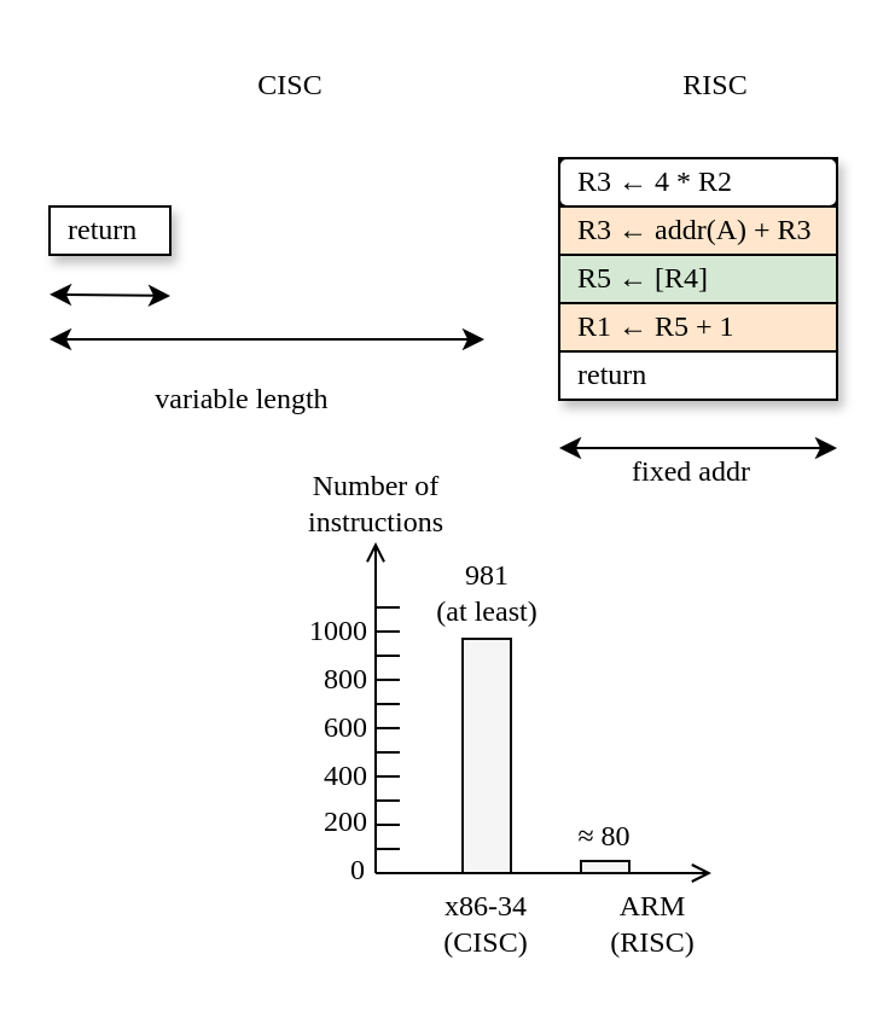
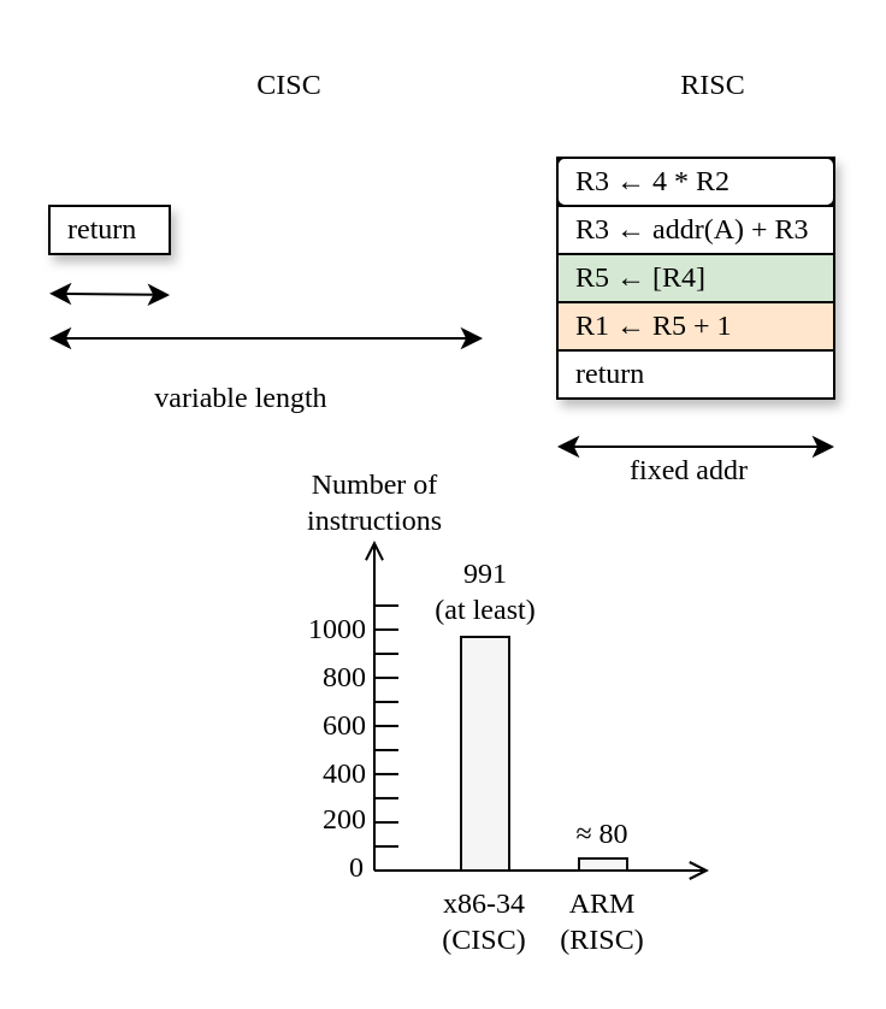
- <mxCell id="4" value="&amp;nbsp; R3 ←&amp;nbsp;addr(A) + R3" style="rounded=0;whiteSpace=wrap;html=1;fontFamily=Computer Modern;align=left;fillColor=#ffe6cc;" parent="1" vertex="1"><mxGeometry x="231" y="85" width="115" height="20" as="geometry" /></mxCell>
+ <mxCell id="4" value="&amp;nbsp; R3 ←&amp;nbsp;addr(A) + R3" style="rounded=0;whiteSpace=wrap;html=1;fontFamily=Computer Modern;align=left;" parent="1" vertex="1"><mxGeometry x="231" y="85" width="115" height="20" as="geometry" /></mxCell>
- <mxCell id="23" value="981 &lt;br&gt;(at least)" style="text;html=1;strokeColor=none;fillColor=none;align=center;verticalAlign=middle;whiteSpace=wrap;rounded=0;fontFamily=Computer Modern;" parent="1" vertex="1"><mxGeometry x="168.5" y="235" width="65" height="20" as="geometry" /></mxCell>
+ <mxCell id="23" value="991 &lt;br&gt;(at least)" style="text;html=1;strokeColor=none;fillColor=none;align=center;verticalAlign=middle;whiteSpace=wrap;rounded=0;fontFamily=Computer Modern;" parent="1" vertex="1"><mxGeometry x="168.5" y="235" width="65" height="20" as="geometry" /></mxCell>
- <mxCell id="20" value="ARM&lt;br&gt;(RISC)" style="text;html=1;strokeColor=none;fillColor=none;align=center;verticalAlign=middle;whiteSpace=wrap;rounded=0;fontFamily=Computer Modern;" parent="1" vertex="1"><mxGeometry x="250" y="367" width="40" height="30" as="geometry" /></mxCell>
+ <mxCell id="20" value="ARM&lt;br&gt;(RISC)" style="text;html=1;strokeColor=none;fillColor=none;align=center;verticalAlign=middle;whiteSpace=wrap;rounded=0;fontFamily=Computer Modern;" parent="1" vertex="1"><mxGeometry x="230" y="367" width="40" height="30" as="geometry" /></mxCell>
